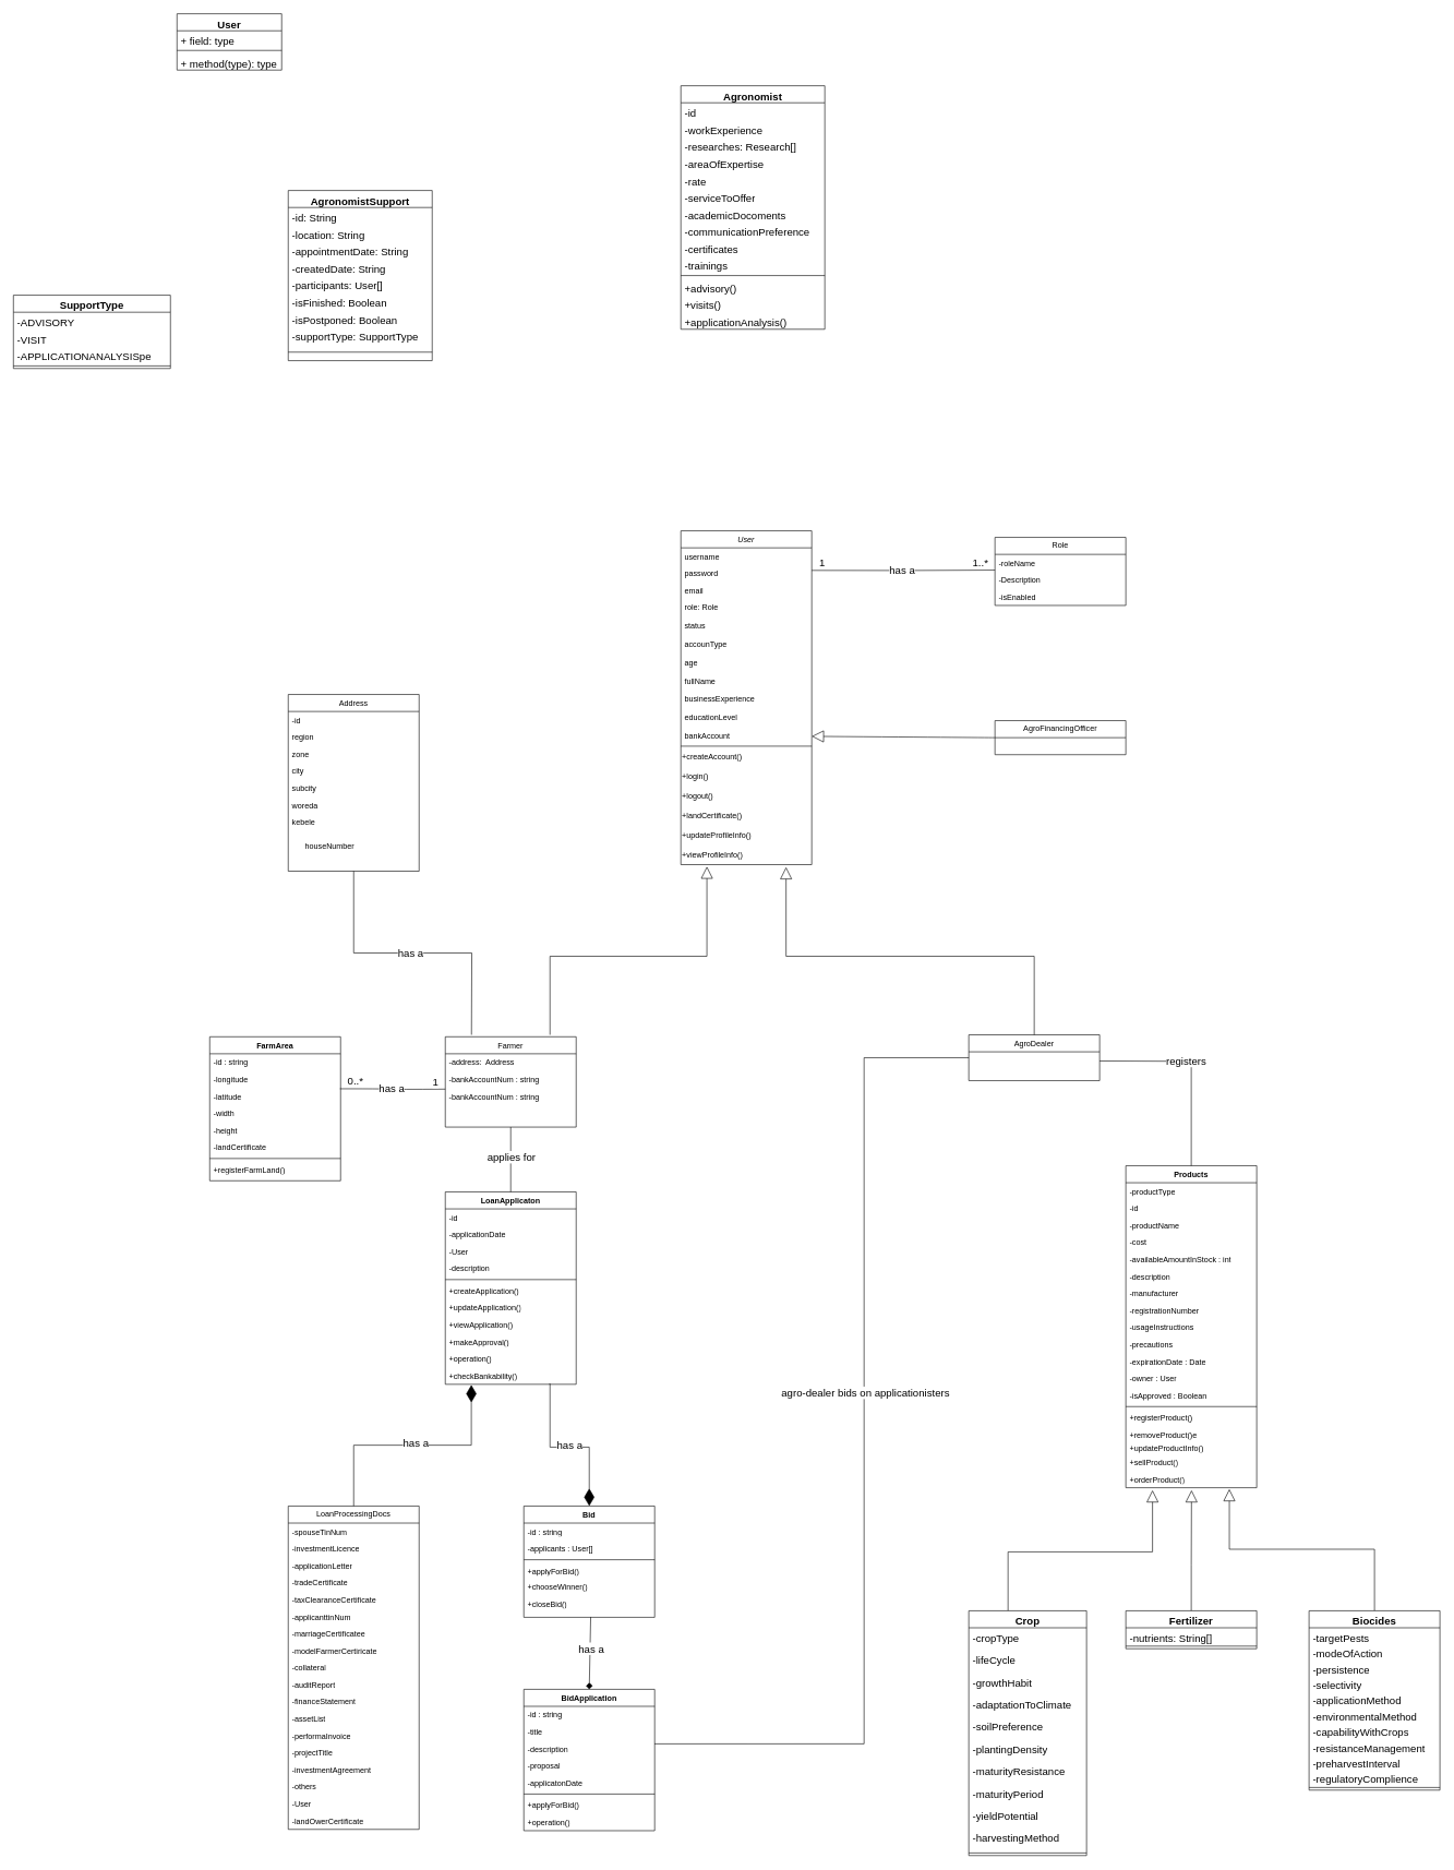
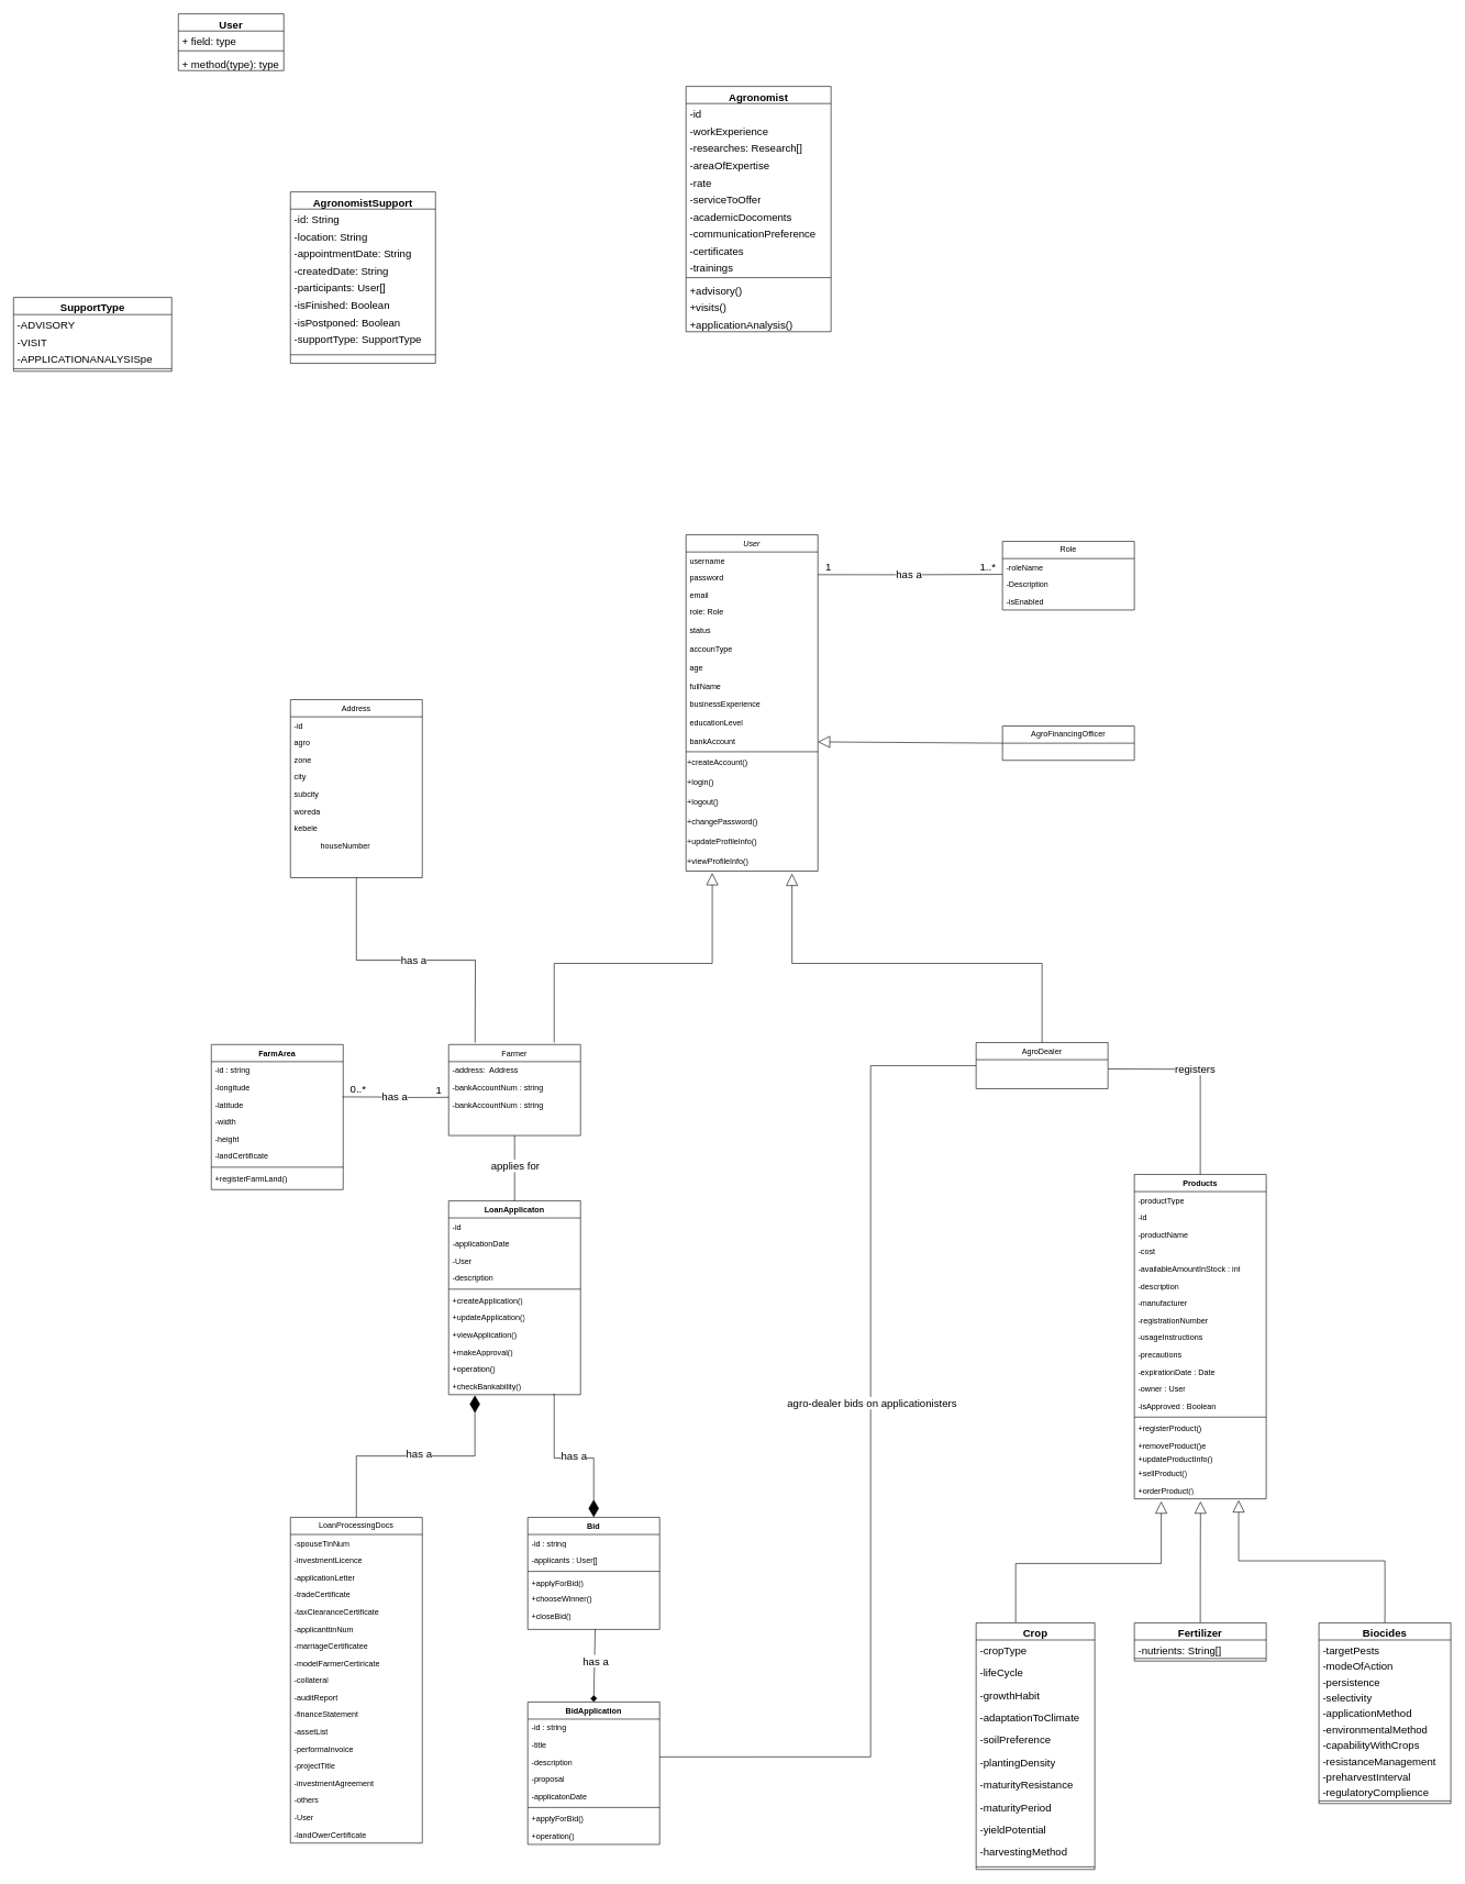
- <mxCell id="32" value="region" style="text;align=left;verticalAlign=top;spacingLeft=4;spacingRight=4;overflow=hidden;rotatable=0;points=[[0,0.5],[1,0.5]];portConstraint=eastwest;rounded=0;shadow=0;html=0;" vertex="1" parent="30"><mxGeometry y="52" width="200" height="26" as="geometry" /></mxCell>
+ <mxCell id="32" value="agro" style="text;align=left;verticalAlign=top;spacingLeft=4;spacingRight=4;overflow=hidden;rotatable=0;points=[[0,0.5],[1,0.5]];portConstraint=eastwest;rounded=0;shadow=0;html=0;" vertex="1" parent="30"><mxGeometry y="52" width="200" height="26" as="geometry" /></mxCell>
- <mxCell id="22" value="+landCertificate()" style="text;html=1;align=left;verticalAlign=middle;resizable=0;points=[];autosize=1;strokeColor=none;fillColor=none;" vertex="1" parent="6"><mxGeometry y="420" width="200" height="30" as="geometry" /></mxCell>
+ <mxCell id="22" value="+changePassword()" style="text;html=1;align=left;verticalAlign=middle;resizable=0;points=[];autosize=1;strokeColor=none;fillColor=none;" vertex="1" parent="6"><mxGeometry y="420" width="200" height="30" as="geometry" /></mxCell>
- <mxCell id="38" value="houseNumber" style="text;align=left;verticalAlign=top;spacingLeft=4;spacingRight=4;overflow=hidden;rotatable=0;points=[[0,0.5],[1,0.5]];portConstraint=eastwest;rounded=0;shadow=0;html=0;" vertex="1" parent="1"><mxGeometry x="460" y="1278" width="160" height="26" as="geometry" /></mxCell>
+ <mxCell id="38" value="houseNumber" style="text;align=left;verticalAlign=top;spacingLeft=4;spacingRight=4;overflow=hidden;rotatable=0;points=[[0,0.5],[1,0.5]];portConstraint=eastwest;rounded=0;shadow=0;html=0;" vertex="1" parent="1"><mxGeometry x="480" y="1268" width="160" height="26" as="geometry" /></mxCell>
